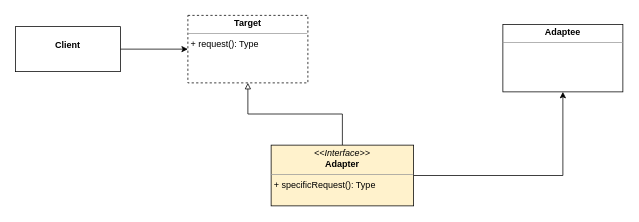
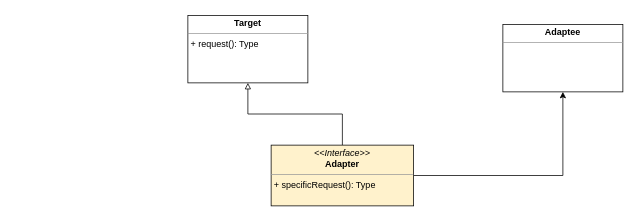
- <mxCell id="3" value="&lt;p style=&quot;margin:0px;margin-top:4px;text-align:center;&quot;&gt;&lt;br&gt;&lt;b&gt;Client&lt;/b&gt;&lt;/p&gt;" style="verticalAlign=top;align=left;overflow=fill;fontSize=12;fontFamily=Helvetica;html=1;whiteSpace=wrap;" vertex="1" parent="1"><mxGeometry x="20" y="35" width="140" height="60" as="geometry" /></mxCell>
- <mxCell id="2" style="edgeStyle=orthogonalEdgeStyle;rounded=0;orthogonalLoop=1;jettySize=auto;html=1;entryX=0;entryY=0.5;entryDx=0;entryDy=0;" edge="1" parent="1" source="3" target="4"><mxGeometry relative="1" as="geometry" /></mxCell>
- <mxCell id="4" value="&lt;p style=&quot;margin:0px;margin-top:4px;text-align:center;&quot;&gt;&lt;b&gt;Target&lt;/b&gt;&lt;/p&gt;&lt;hr size=&quot;1&quot;&gt;&lt;p style=&quot;margin:0px;margin-left:4px;&quot;&gt;+ request(): Type&lt;/p&gt;" style="verticalAlign=top;align=left;overflow=fill;fontSize=12;fontFamily=Helvetica;html=1;whiteSpace=wrap;dashed=1;" vertex="1" parent="1"><mxGeometry x="250" y="20" width="160" height="90" as="geometry" /></mxCell>
+ <mxCell id="4" value="&lt;p style=&quot;margin:0px;margin-top:4px;text-align:center;&quot;&gt;&lt;b&gt;Target&lt;/b&gt;&lt;/p&gt;&lt;hr size=&quot;1&quot;&gt;&lt;p style=&quot;margin:0px;margin-left:4px;&quot;&gt;+ request(): Type&lt;/p&gt;" style="verticalAlign=top;align=left;overflow=fill;fontSize=12;fontFamily=Helvetica;html=1;whiteSpace=wrap;" vertex="1" parent="1"><mxGeometry x="250" y="20" width="160" height="90" as="geometry" /></mxCell>
